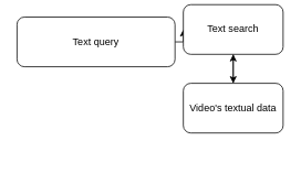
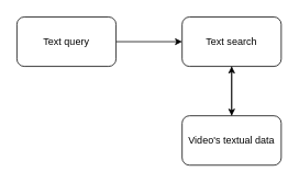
- <mxCell id="5" value="Text search" style="rounded=1;whiteSpace=wrap;html=1;" vertex="1" parent="1"><mxGeometry x="220" y="5" width="120" height="60" as="geometry" /></mxCell>
+ <mxCell id="5" value="Text search" style="rounded=1;whiteSpace=wrap;html=1;" vertex="1" parent="1"><mxGeometry x="220" y="20" width="120" height="60" as="geometry" /></mxCell>
- <mxCell id="3" value="Text query" style="rounded=1;whiteSpace=wrap;html=1;" vertex="1" parent="1"><mxGeometry x="20" y="20" width="190" height="60" as="geometry" /></mxCell>
+ <mxCell id="3" value="Text query" style="rounded=1;whiteSpace=wrap;html=1;" vertex="1" parent="1"><mxGeometry x="20" y="20" width="120" height="60" as="geometry" /></mxCell>
- <mxCell id="7" value="Video's textual data" style="rounded=1;whiteSpace=wrap;html=1;" vertex="1" parent="1"><mxGeometry x="220" y="100" width="120" height="60" as="geometry" /></mxCell>
+ <mxCell id="7" value="Video's textual data" style="rounded=1;whiteSpace=wrap;html=1;" vertex="1" parent="1"><mxGeometry x="220" y="140" width="120" height="60" as="geometry" /></mxCell>
